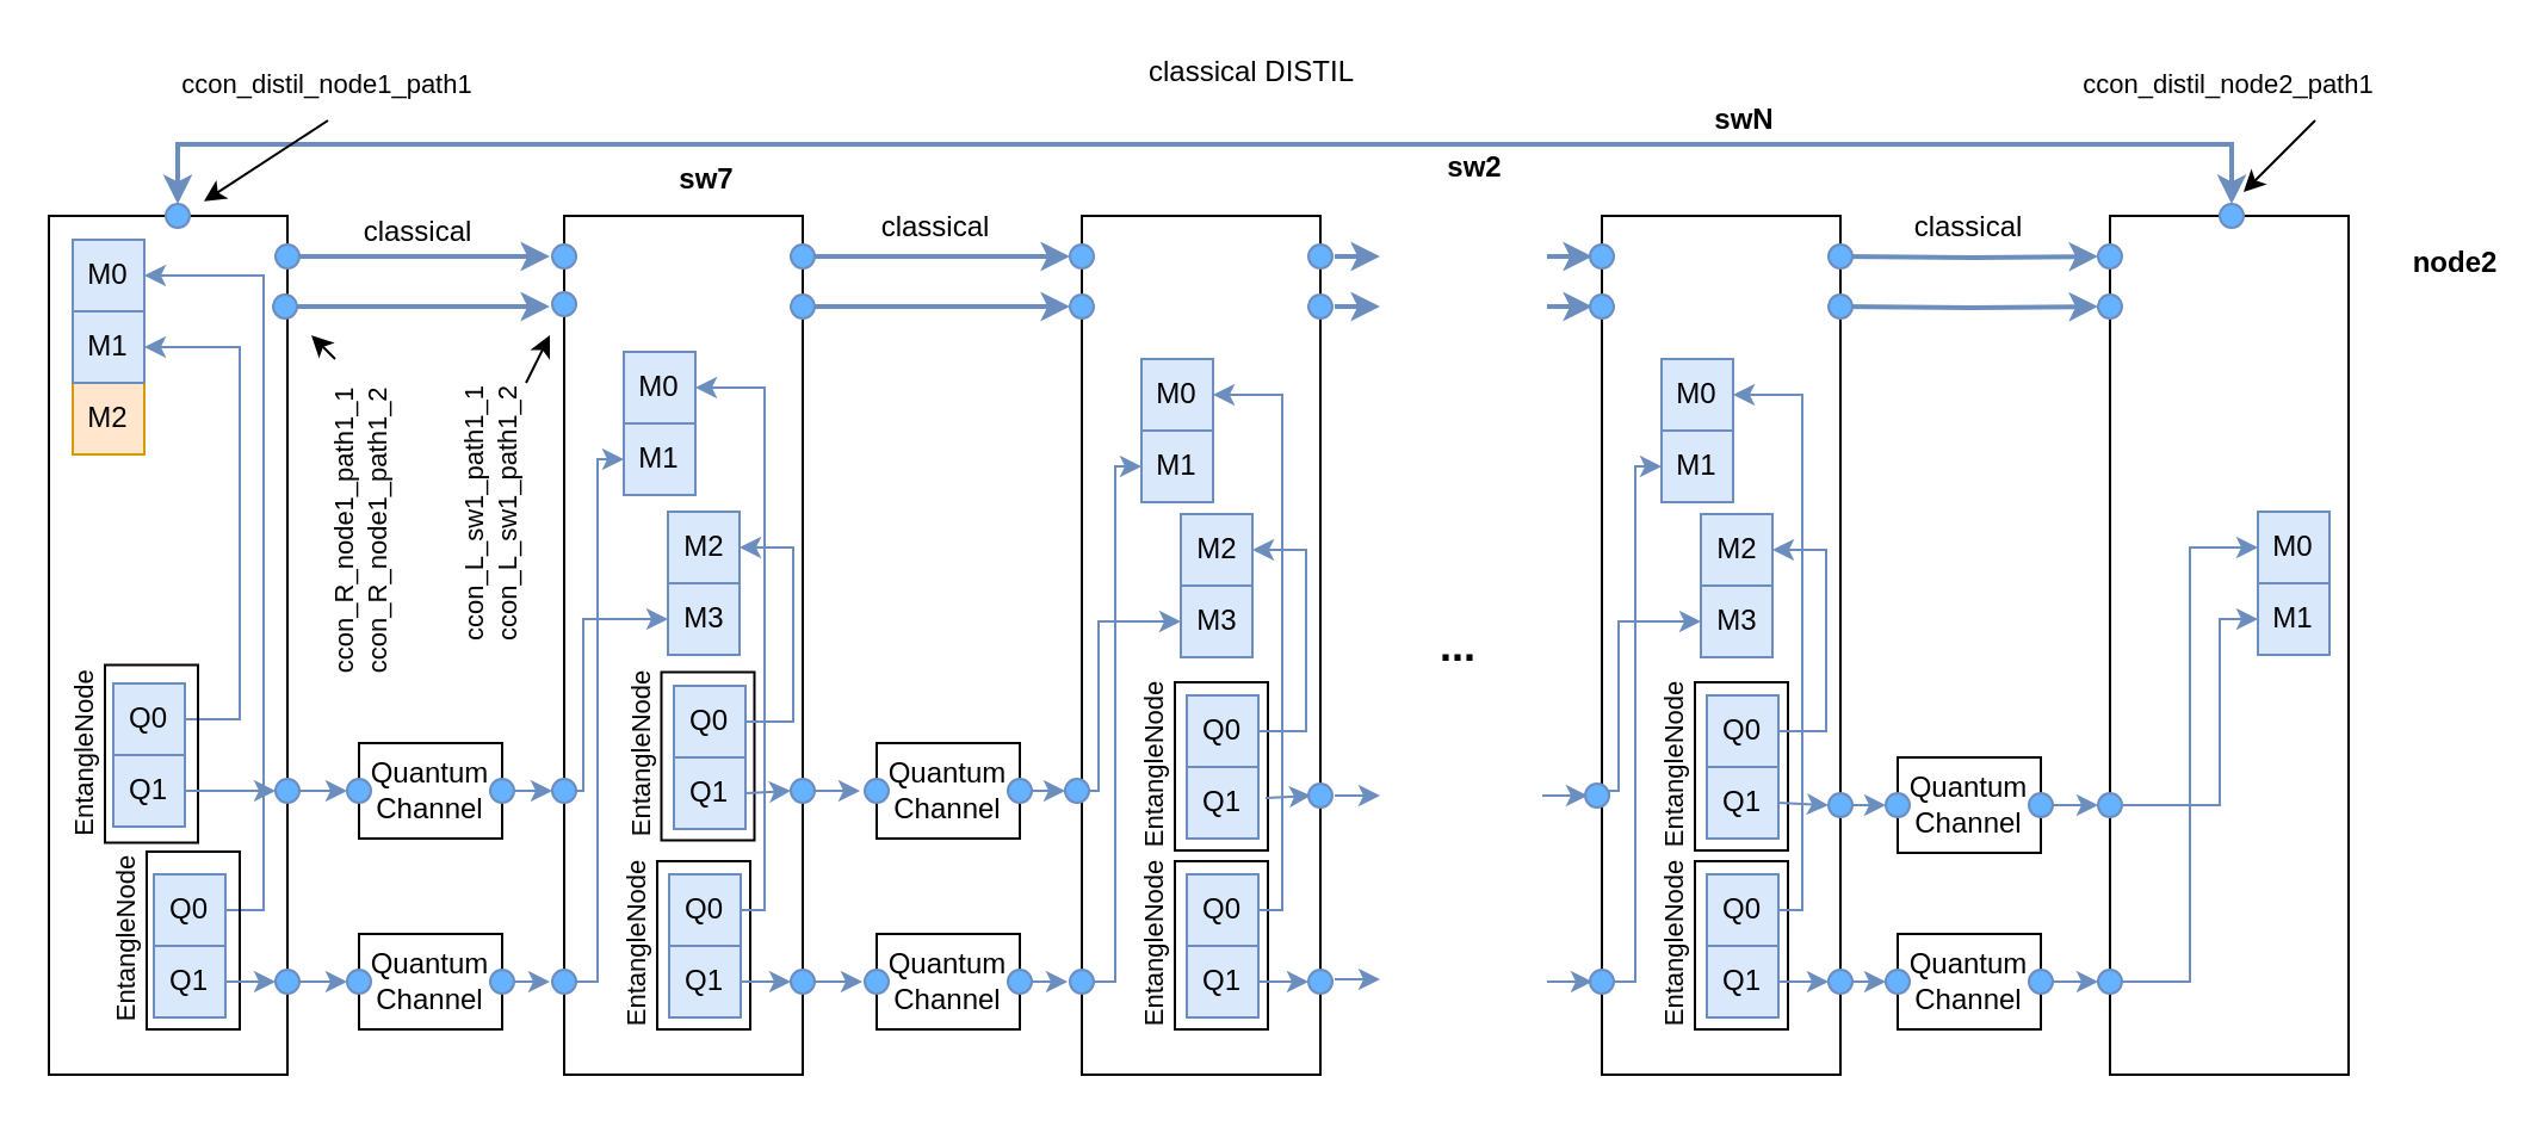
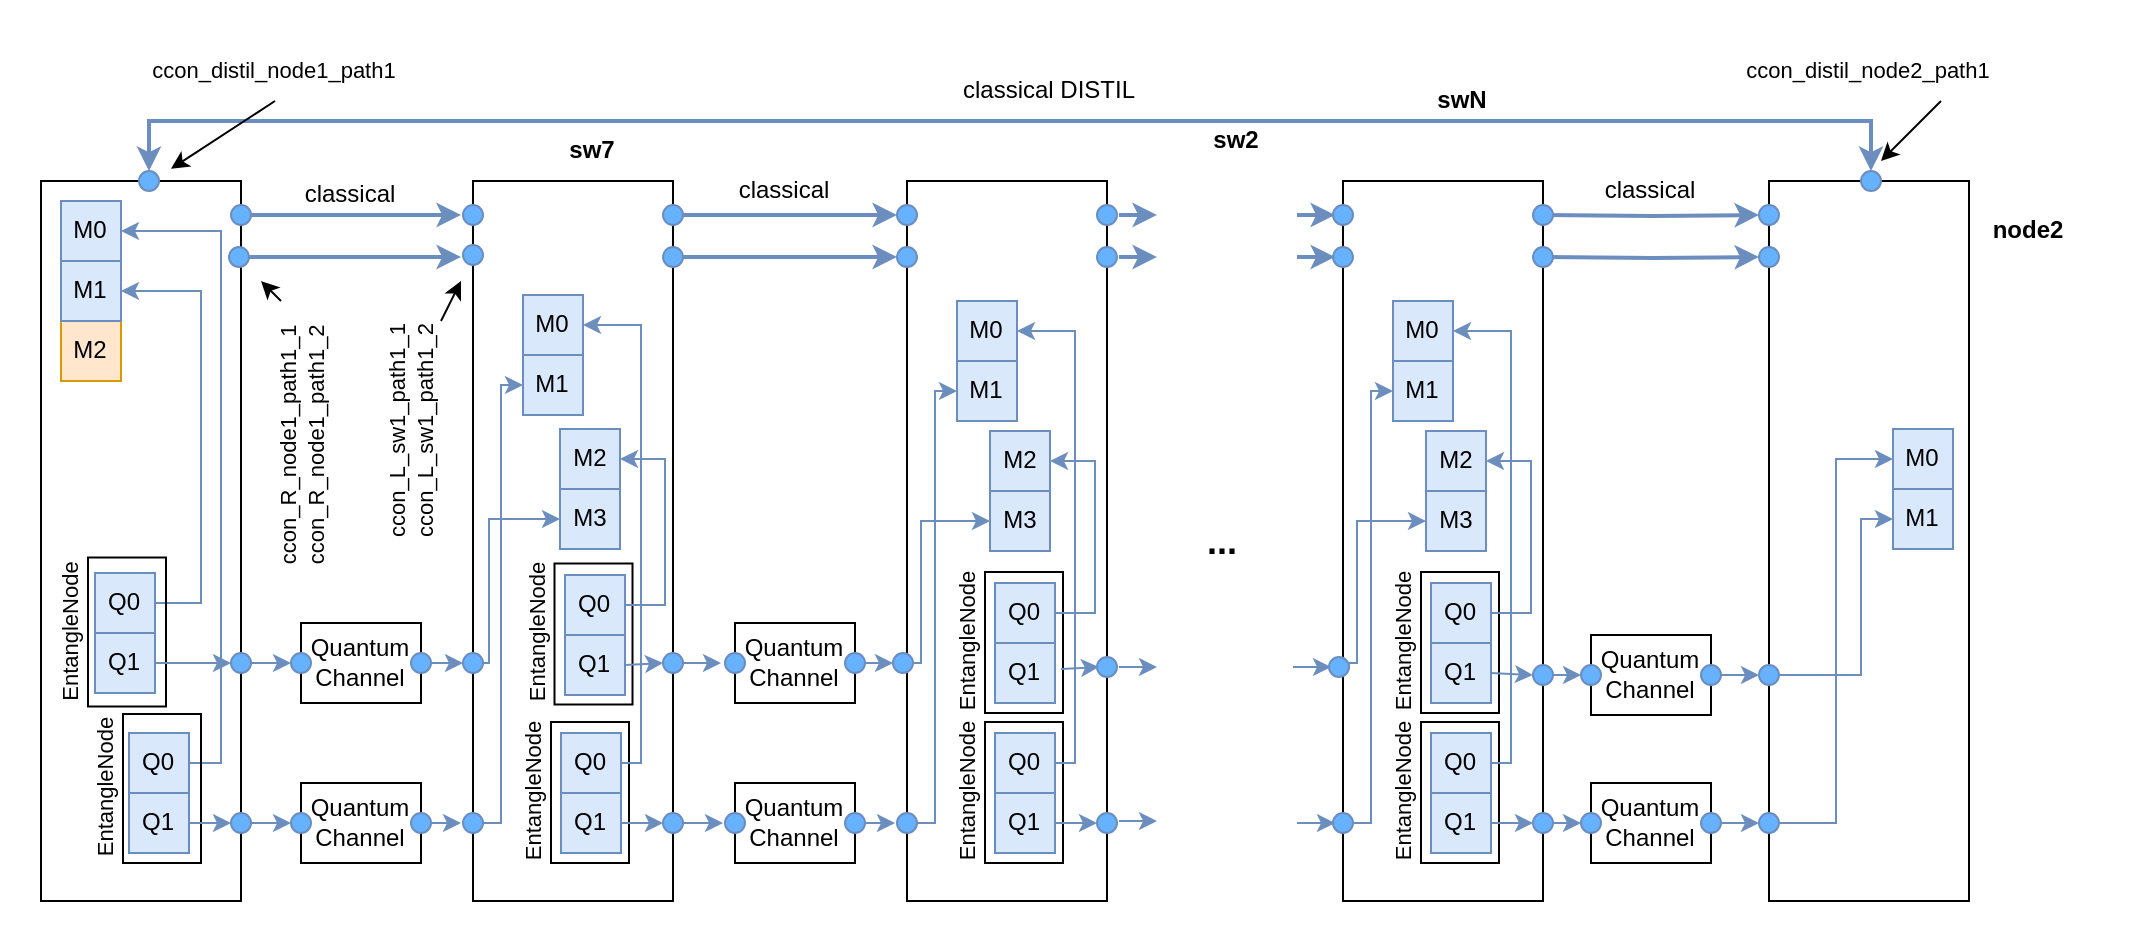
- <mxCell id="162" value="classical DISTIL" style="text;html=1;align=center;verticalAlign=middle;whiteSpace=wrap;rounded=0;" parent="1" vertex="1"><mxGeometry x="469" y="15" width="110.5" height="30" as="geometry" /></mxCell>
+ <mxCell id="162" value="classical DISTIL" style="text;html=1;align=center;verticalAlign=middle;whiteSpace=wrap;rounded=0;" parent="1" vertex="1"><mxGeometry x="469" y="30" width="110.5" height="30" as="geometry" /></mxCell>
- <mxCell id="56" value="&lt;b&gt;node2&lt;/b&gt;" style="text;html=1;align=center;verticalAlign=middle;whiteSpace=wrap;rounded=0;" parent="1" vertex="1"><mxGeometry x="999" y="95" width="60" height="30" as="geometry" /></mxCell>
+ <mxCell id="56" value="&lt;b&gt;node2&lt;/b&gt;" style="text;html=1;align=center;verticalAlign=middle;whiteSpace=wrap;rounded=0;" parent="1" vertex="1"><mxGeometry x="984" y="100" width="60" height="30" as="geometry" /></mxCell>
